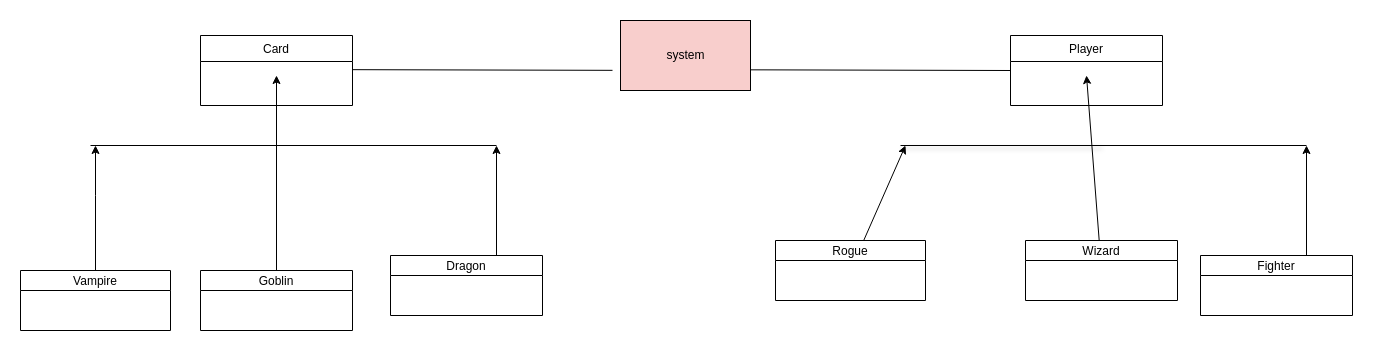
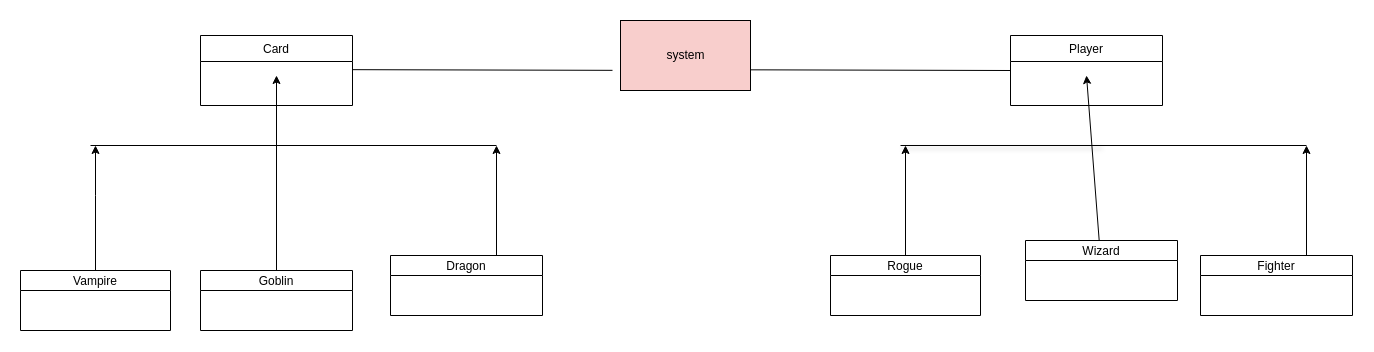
- <mxCell id="7" value="Rogue" style="swimlane;fontStyle=0;startSize=20;align=center;" vertex="1" parent="1"><mxGeometry x="775" y="240" width="150" height="60" as="geometry" /></mxCell>
+ <mxCell id="7" value="Rogue" style="swimlane;fontStyle=0;startSize=20;align=center;" vertex="1" parent="1"><mxGeometry x="830" y="255" width="150" height="60" as="geometry" /></mxCell>
